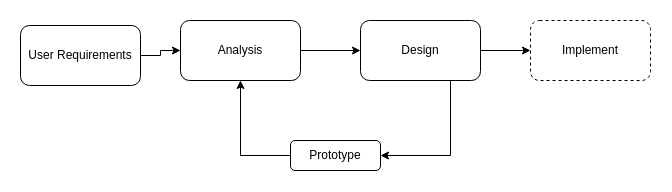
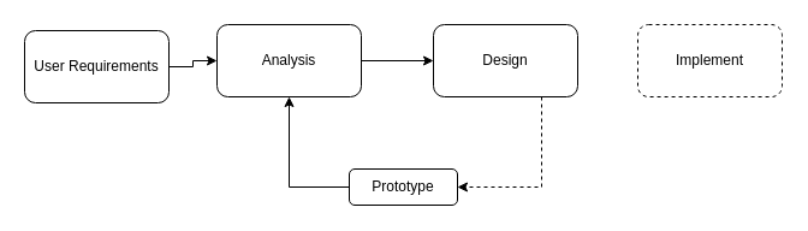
- <mxCell id="6" style="edgeStyle=orthogonalEdgeStyle;rounded=0;orthogonalLoop=1;jettySize=auto;html=1;exitX=1;exitY=0.5;exitDx=0;exitDy=0;entryX=0;entryY=0.5;entryDx=0;entryDy=0;" edge="1" parent="1" source="8" target="9"><mxGeometry relative="1" as="geometry" /></mxCell>
- <mxCell id="7" style="edgeStyle=orthogonalEdgeStyle;rounded=0;orthogonalLoop=1;jettySize=auto;html=1;exitX=0.75;exitY=1;exitDx=0;exitDy=0;entryX=1;entryY=0.5;entryDx=0;entryDy=0;" edge="1" parent="1" source="8" target="11"><mxGeometry relative="1" as="geometry"><mxPoint x="380" y="150" as="targetPoint" /><Array as="points"><mxPoint x="450" y="155" /></Array></mxGeometry></mxCell>
+ <mxCell id="7" style="edgeStyle=orthogonalEdgeStyle;rounded=0;orthogonalLoop=1;jettySize=auto;html=1;exitX=0.75;exitY=1;exitDx=0;exitDy=0;entryX=1;entryY=0.5;entryDx=0;entryDy=0;dashed=1;" edge="1" parent="1" source="8" target="11"><mxGeometry relative="1" as="geometry"><mxPoint x="380" y="150" as="targetPoint" /><Array as="points"><mxPoint x="450" y="155" /></Array></mxGeometry></mxCell>
